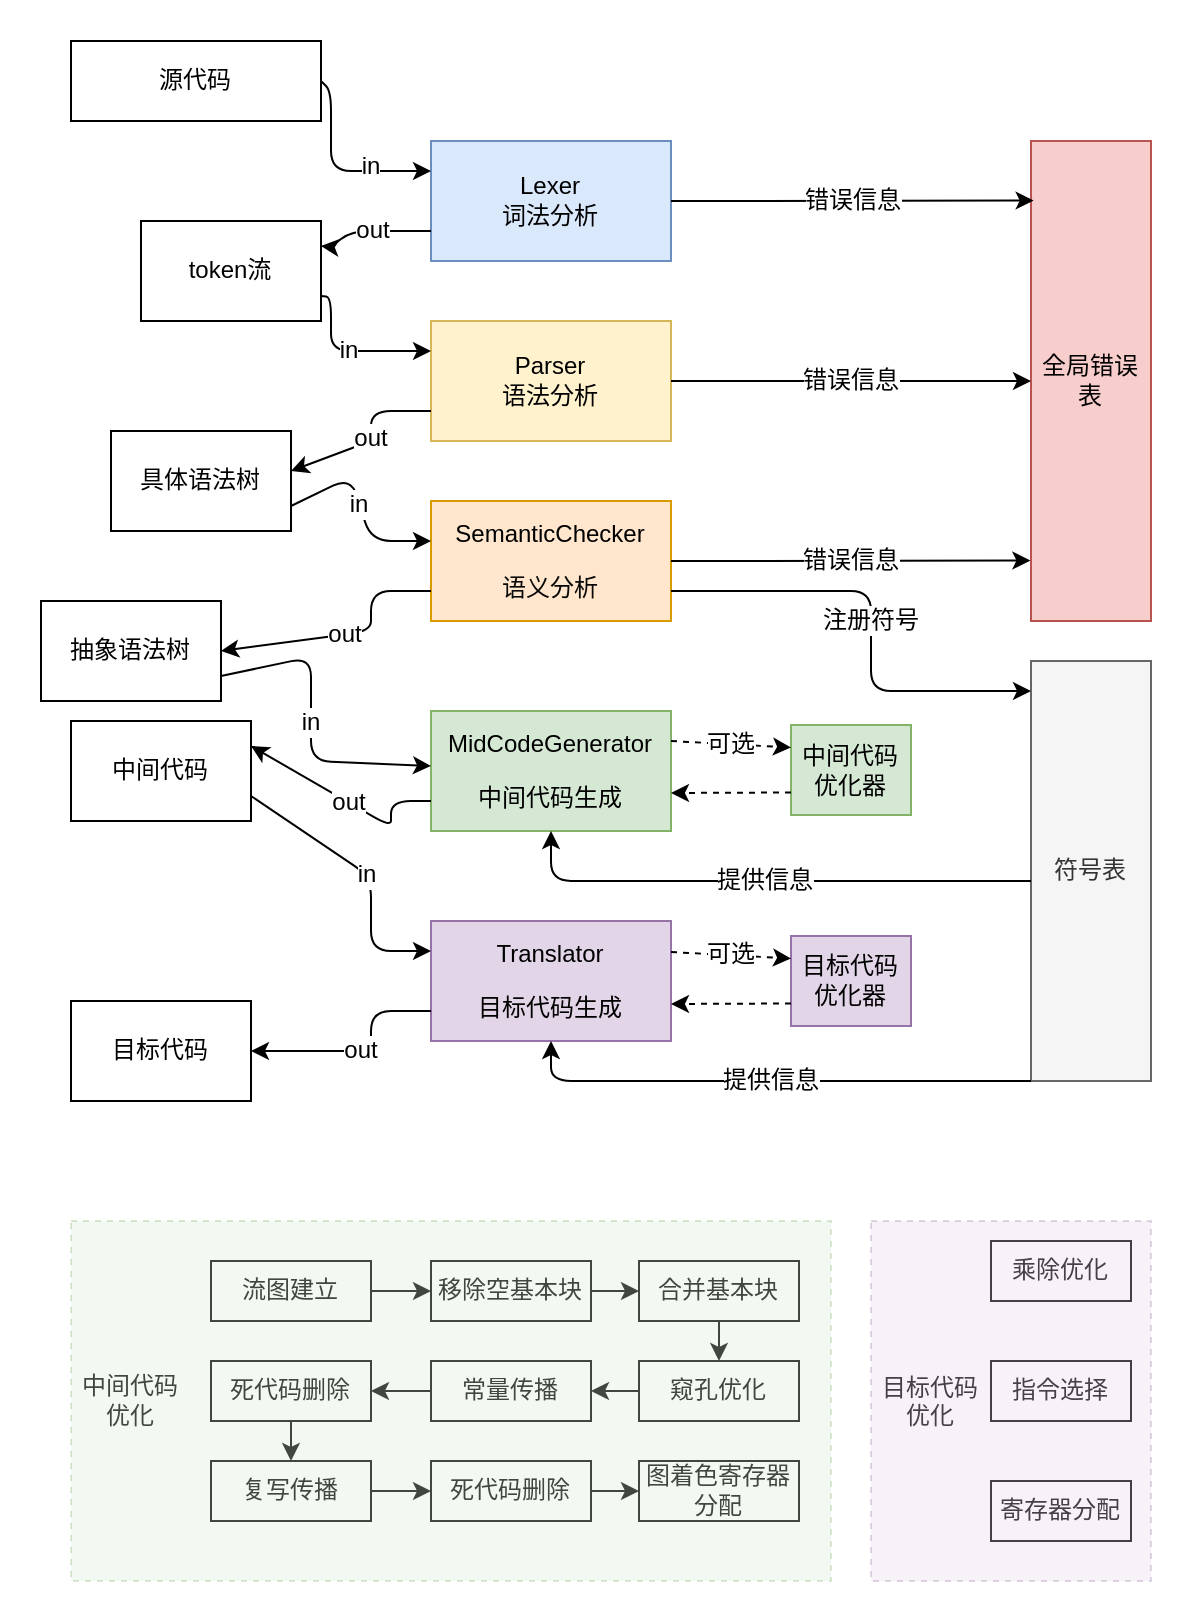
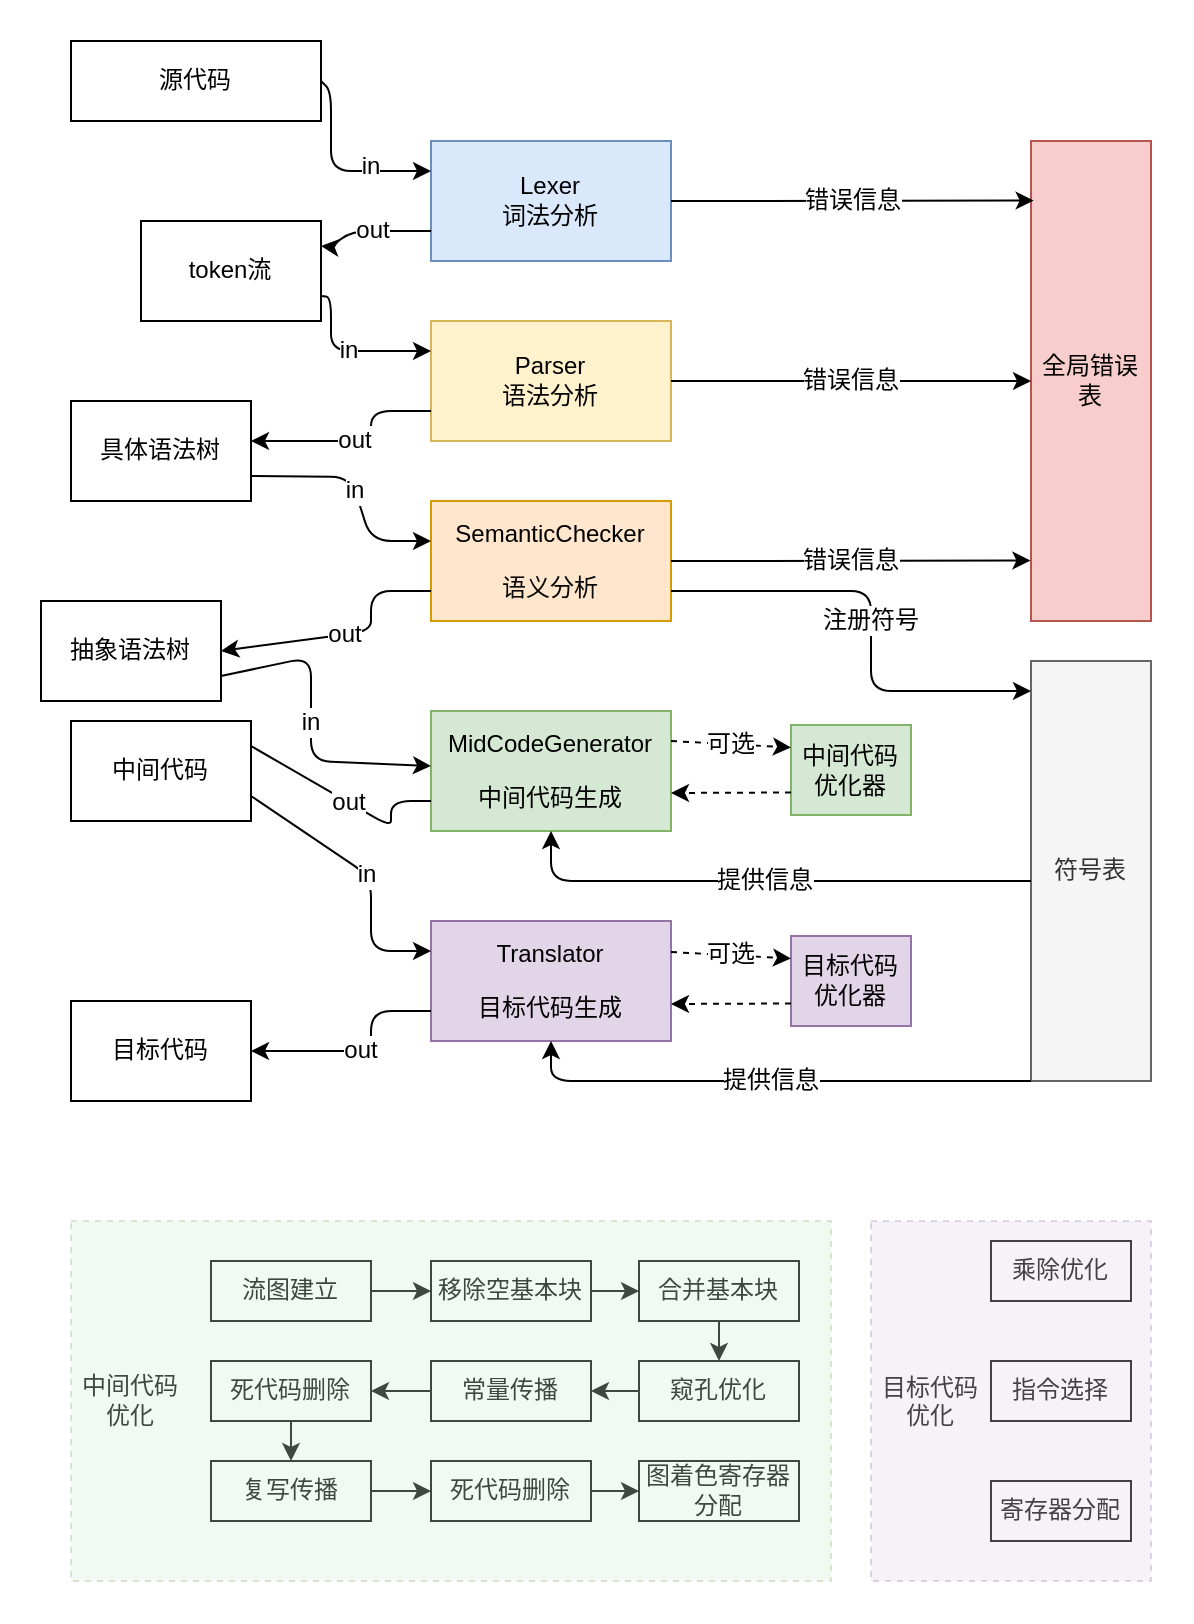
- <mxCell id="4" value="具体语法树" style="rounded=0;whiteSpace=wrap;html=1;" vertex="1" parent="1"><mxGeometry x="55" y="215" width="90" height="50" as="geometry" /></mxCell>
+ <mxCell id="4" value="具体语法树" style="rounded=0;whiteSpace=wrap;html=1;" vertex="1" parent="1"><mxGeometry x="35" y="200" width="90" height="50" as="geometry" /></mxCell>
- <mxCell id="21" value="out" style="endArrow=classic;html=1;fontFamily=Helvetica;fontSize=12;exitX=0;exitY=0.75;exitDx=0;exitDy=0;entryX=1;entryY=0.25;entryDx=0;entryDy=0;" edge="1" parent="1" source="11" target="6"><mxGeometry width="50" height="50" relative="1" as="geometry"><mxPoint x="285" y="370" as="sourcePoint" /><mxPoint x="335" y="320" as="targetPoint" /><Array as="points"><mxPoint x="195" y="400" /><mxPoint x="195" y="413" /></Array></mxGeometry></mxCell>
+ <mxCell id="21" value="out" style="endArrow=none;html=1;fontFamily=Helvetica;fontSize=12;exitX=0;exitY=0.75;exitDx=0;exitDy=0;entryX=1;entryY=0.25;entryDx=0;entryDy=0;" edge="1" parent="1" source="11" target="6"><mxGeometry width="50" height="50" relative="1" as="geometry"><mxPoint x="285" y="370" as="sourcePoint" /><mxPoint x="335" y="320" as="targetPoint" /><Array as="points"><mxPoint x="195" y="400" /><mxPoint x="195" y="413" /></Array></mxGeometry></mxCell>
